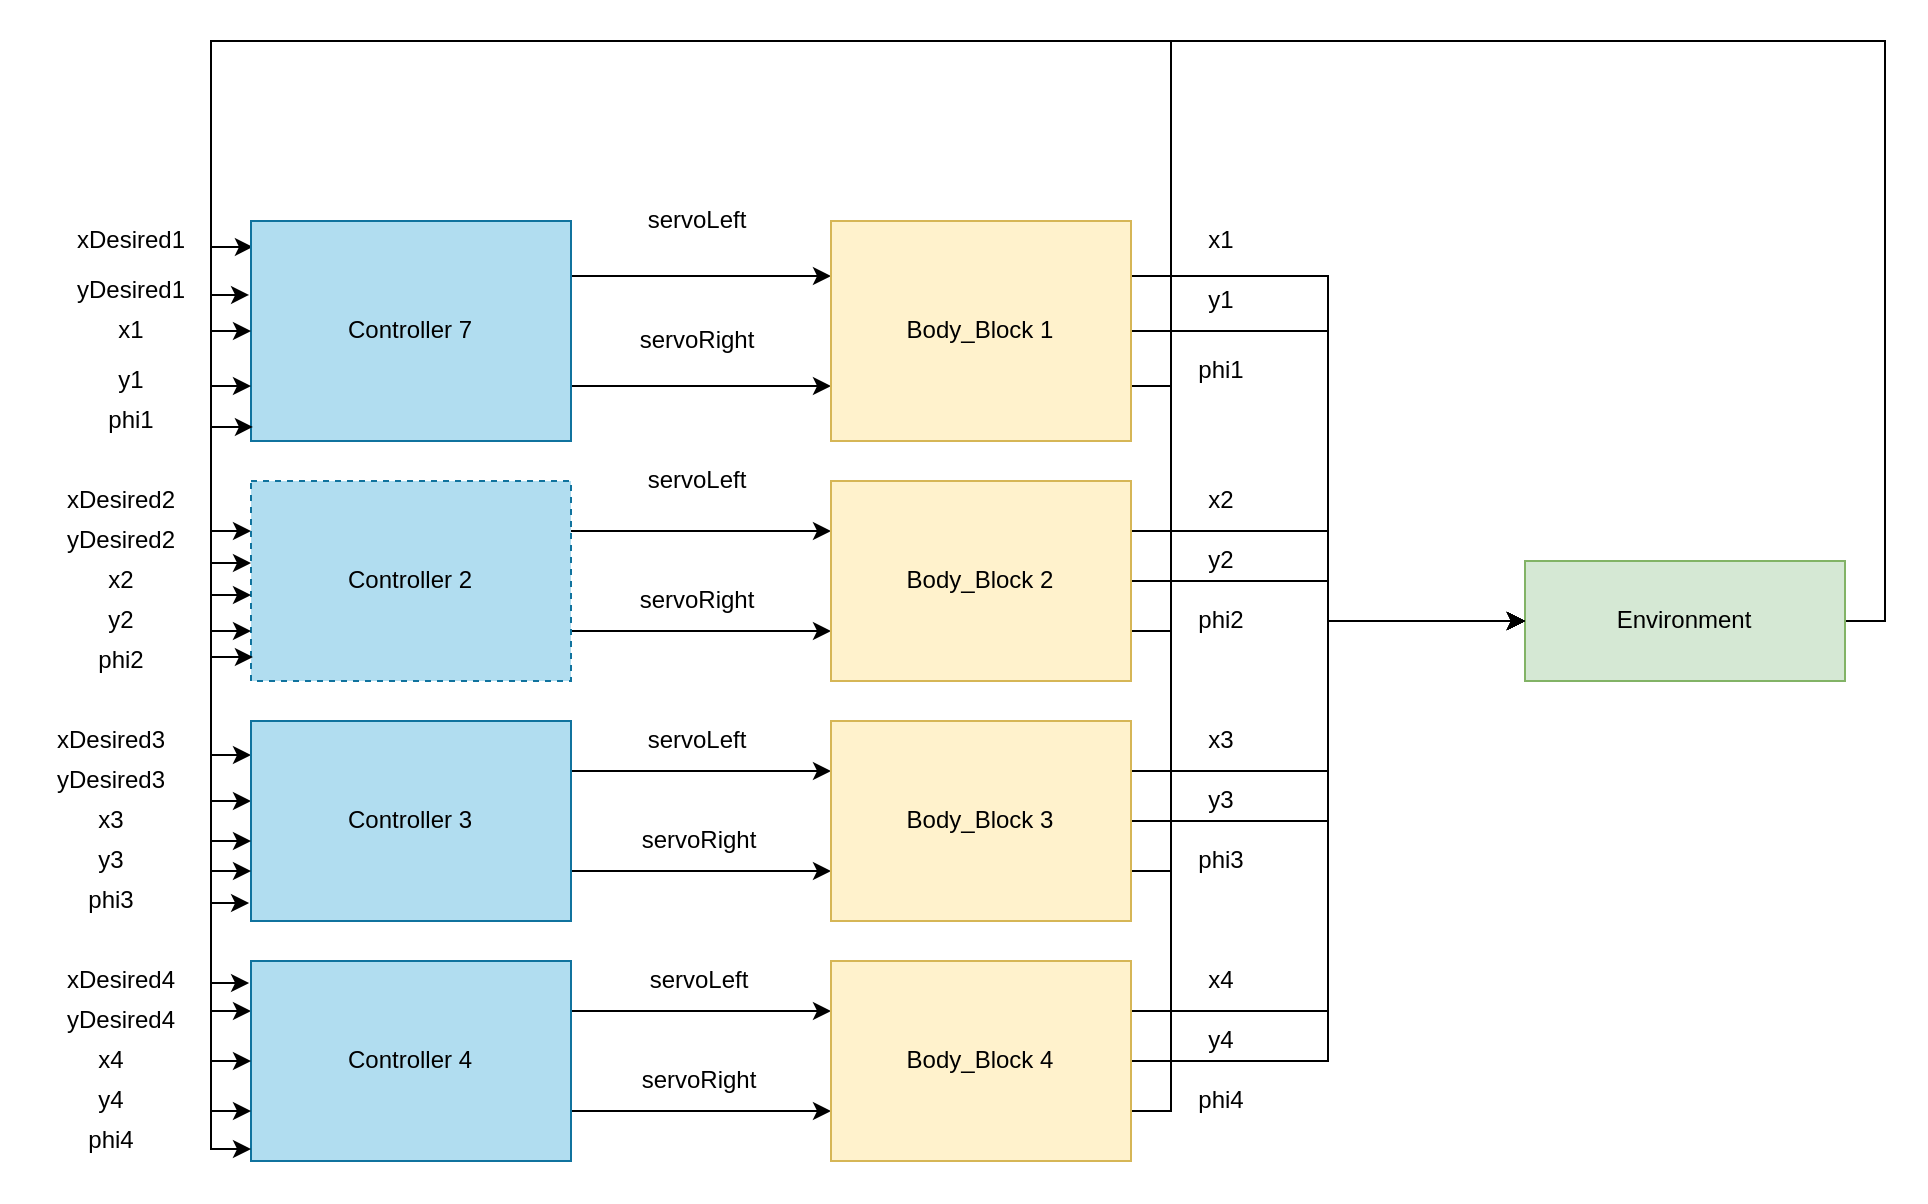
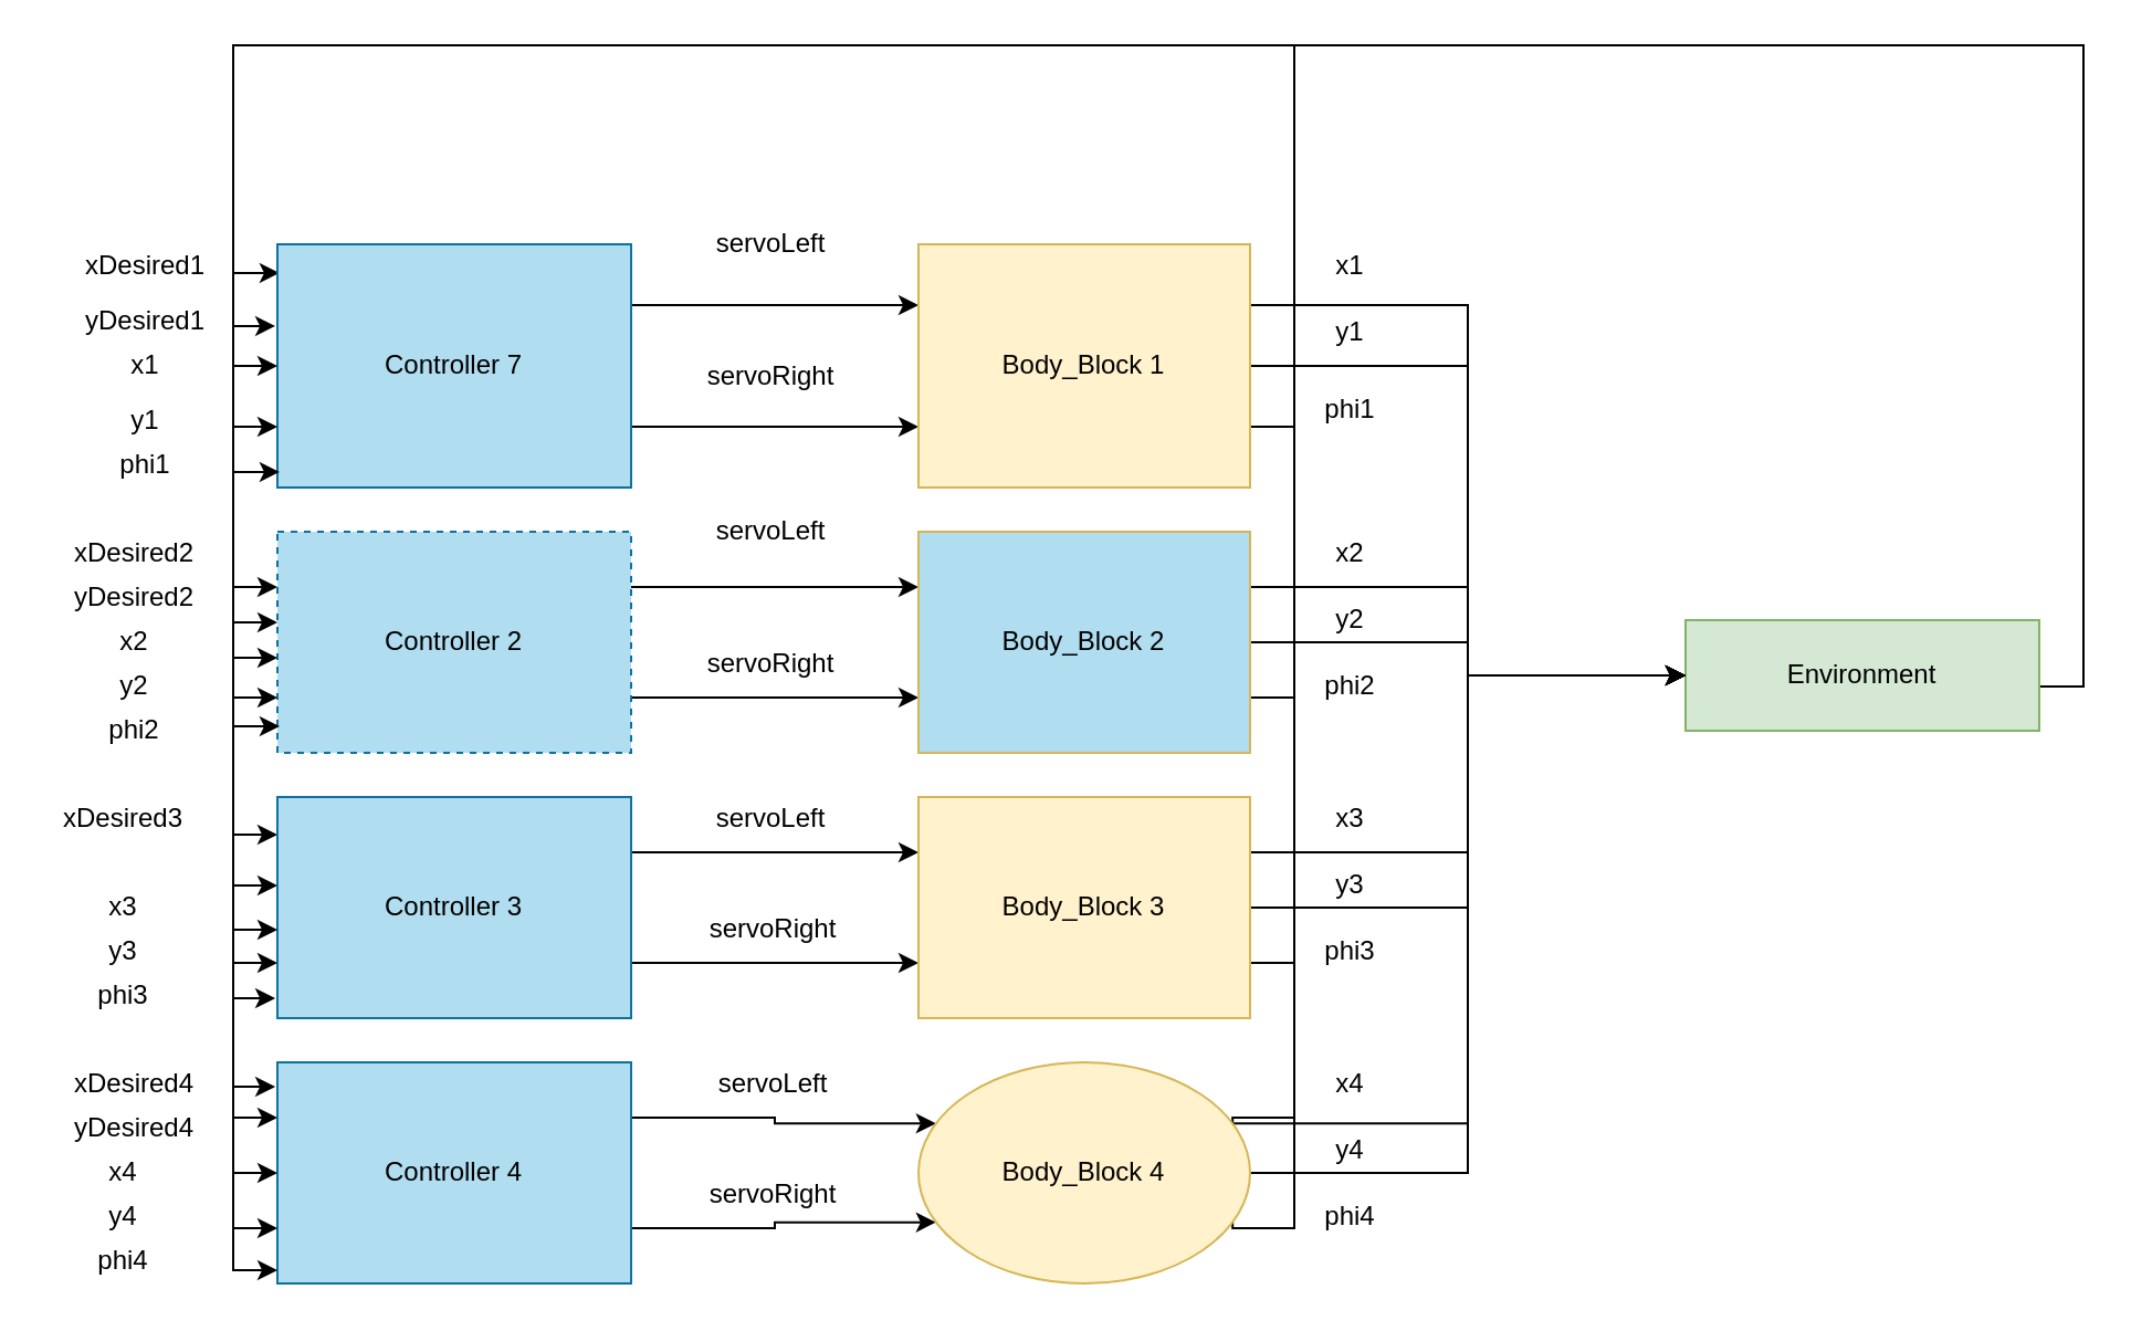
- <mxCell id="36" value="Body_Block 2" style="rounded=0;whiteSpace=wrap;html=1;fillColor=#fff2cc;strokeColor=#d6b656;" vertex="1" parent="1"><mxGeometry x="415" y="240" width="150" height="100" as="geometry" /></mxCell>
+ <mxCell id="36" value="Body_Block 2" style="rounded=0;whiteSpace=wrap;html=1;fillColor=#b1ddf0;strokeColor=#d6b656;" vertex="1" parent="1"><mxGeometry x="415" y="240" width="150" height="100" as="geometry" /></mxCell>
- <mxCell id="10" value="Environment" style="rounded=0;whiteSpace=wrap;html=1;fillColor=#d5e8d4;strokeColor=#82b366;" vertex="1" parent="1"><mxGeometry x="762" y="280" width="160" height="60" as="geometry" /></mxCell>
+ <mxCell id="10" value="Environment" style="rounded=0;whiteSpace=wrap;html=1;fillColor=#d5e8d4;strokeColor=#82b366;" vertex="1" parent="1"><mxGeometry x="762" y="280" width="160" height="50" as="geometry" /></mxCell>
- <mxCell id="28" value="yDesired3" style="text;html=1;align=center;verticalAlign=middle;resizable=0;points=[];autosize=1;" vertex="1" parent="1"><mxGeometry x="20" y="380" width="70" height="20" as="geometry" /></mxCell>
- <mxCell id="48" value="Body_Block 4" style="rounded=0;whiteSpace=wrap;html=1;fillColor=#fff2cc;strokeColor=#d6b656;" vertex="1" parent="1"><mxGeometry x="415" y="480" width="150" height="100" as="geometry" /></mxCell>
+ <mxCell id="48" value="Body_Block 4" style="ellipse;whiteSpace=wrap;html=1;fillColor=#fff2cc;strokeColor=#d6b656;" vertex="1" parent="1"><mxGeometry x="415" y="480" width="150" height="100" as="geometry" /></mxCell>
